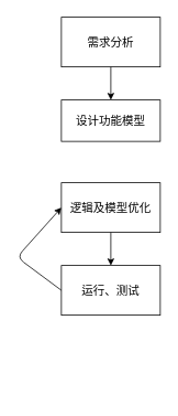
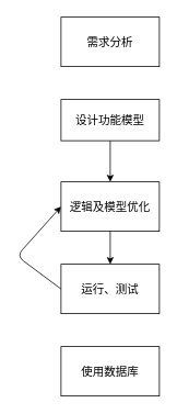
- <mxCell id="10" value="" style="endArrow=classic;html=1;exitX=0.5;exitY=1;exitDx=0;exitDy=0;" edge="1" parent="1" source="2" target="3"><mxGeometry width="50" height="50" relative="1" as="geometry"><mxPoint x="100" y="260" as="sourcePoint" /><mxPoint x="160" y="100" as="targetPoint" /></mxGeometry></mxCell>
+ <mxCell id="7" value="" style="endArrow=classic;html=1;exitX=0.5;exitY=1;exitDx=0;exitDy=0;entryX=0.5;entryY=0;entryDx=0;entryDy=0;" edge="1" parent="1" source="3" target="4"><mxGeometry width="50" height="50" relative="1" as="geometry"><mxPoint x="110" y="460" as="sourcePoint" /><mxPoint x="160" y="410" as="targetPoint" /></mxGeometry></mxCell>
+ <mxCell id="6" value="&lt;font style=&quot;font-size: 14px&quot;&gt;使用数据库&lt;/font&gt;" style="rounded=0;whiteSpace=wrap;html=1;" vertex="1" parent="1"><mxGeometry x="74" y="420" width="120" height="60" as="geometry" /></mxCell>
